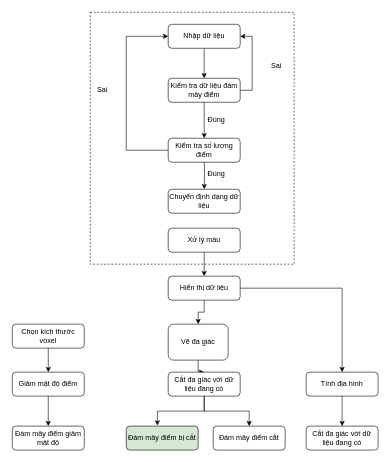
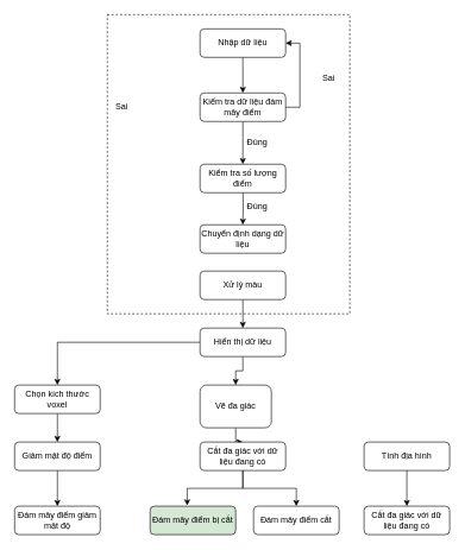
- <mxCell id="9" style="edgeStyle=orthogonalEdgeStyle;rounded=0;orthogonalLoop=1;jettySize=auto;html=1;entryX=0;entryY=0.5;entryDx=0;entryDy=0;" edge="1" parent="1" source="10" target="3"><mxGeometry relative="1" as="geometry"><Array as="points"><mxPoint x="210" y="250" /><mxPoint x="210" y="60" /></Array></mxGeometry></mxCell>
- <mxCell id="14" style="edgeStyle=orthogonalEdgeStyle;rounded=0;orthogonalLoop=1;jettySize=auto;html=1;" edge="1" parent="1" source="16" target="31"><mxGeometry relative="1" as="geometry" /></mxCell>
+ <mxCell id="14" style="edgeStyle=orthogonalEdgeStyle;rounded=0;orthogonalLoop=1;jettySize=auto;html=1;entryX=0.5;entryY=0;entryDx=0;entryDy=0;" edge="1" parent="1" source="16" target="21"><mxGeometry relative="1" as="geometry" /></mxCell>
